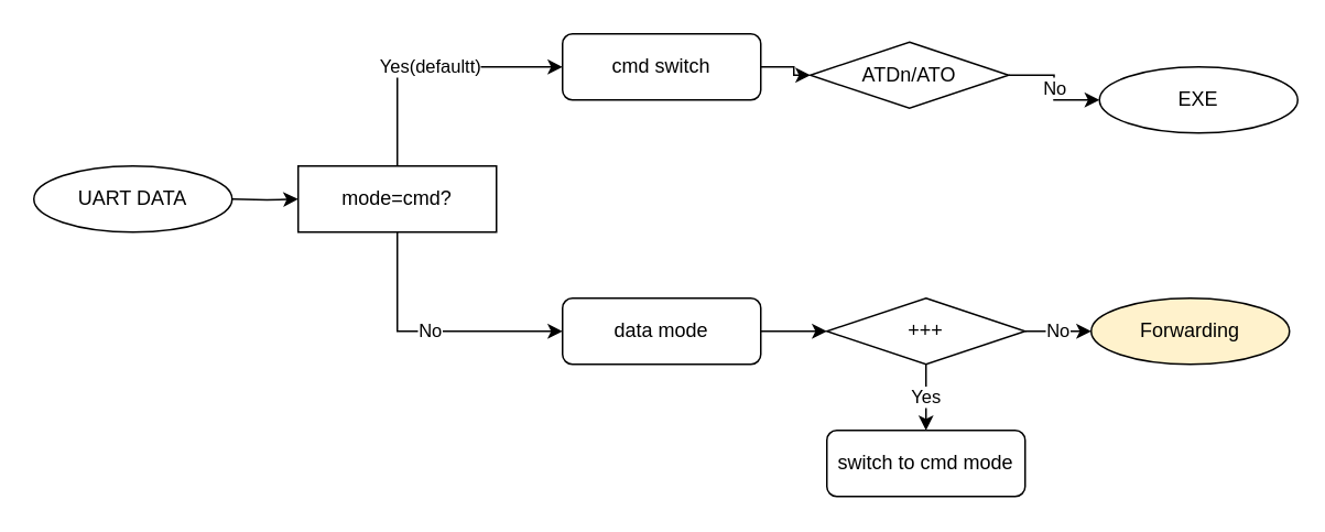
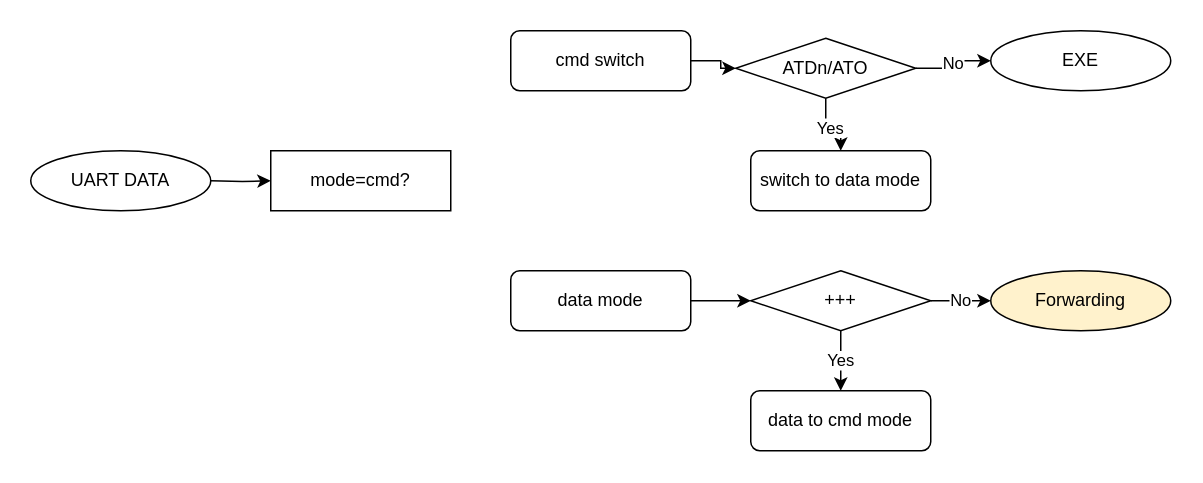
- <mxCell id="10" value="Yes(defaultt)" style="edgeStyle=orthogonalEdgeStyle;rounded=0;orthogonalLoop=1;jettySize=auto;html=1;exitX=0.5;exitY=0;exitDx=0;exitDy=0;entryX=0;entryY=0.5;entryDx=0;entryDy=0;" edge="1" parent="1" source="12" target="3"><mxGeometry relative="1" as="geometry" /></mxCell>
- <mxCell id="19" value="EXE" style="ellipse;whiteSpace=wrap;html=1;" vertex="1" parent="1"><mxGeometry x="665" y="40" width="120" height="40" as="geometry" /></mxCell>
+ <mxCell id="19" value="EXE" style="ellipse;whiteSpace=wrap;html=1;" vertex="1" parent="1"><mxGeometry x="660" y="20" width="120" height="40" as="geometry" /></mxCell>
+ <mxCell id="5" value="Yes" style="edgeStyle=orthogonalEdgeStyle;rounded=0;orthogonalLoop=1;jettySize=auto;html=1;" edge="1" parent="1" source="7" target="17"><mxGeometry relative="1" as="geometry" /></mxCell>
+ <mxCell id="17" value="switch to data mode" style="rounded=1;whiteSpace=wrap;html=1;fontSize=12;glass=0;strokeWidth=1;shadow=0;" vertex="1" parent="1"><mxGeometry x="500" y="100" width="120" height="40" as="geometry" /></mxCell>
- <mxCell id="11" value="No" style="edgeStyle=orthogonalEdgeStyle;rounded=0;orthogonalLoop=1;jettySize=auto;html=1;exitX=0.5;exitY=1;exitDx=0;exitDy=0;entryX=0;entryY=0.5;entryDx=0;entryDy=0;" edge="1" parent="1" source="12" target="9"><mxGeometry relative="1" as="geometry" /></mxCell>
- <mxCell id="18" value="switch to cmd mode" style="rounded=1;whiteSpace=wrap;html=1;fontSize=12;glass=0;strokeWidth=1;shadow=0;" vertex="1" parent="1"><mxGeometry x="500" y="260" width="120" height="40" as="geometry" /></mxCell>
+ <mxCell id="18" value="data to cmd mode" style="rounded=1;whiteSpace=wrap;html=1;fontSize=12;glass=0;strokeWidth=1;shadow=0;" vertex="1" parent="1"><mxGeometry x="500" y="260" width="120" height="40" as="geometry" /></mxCell>
